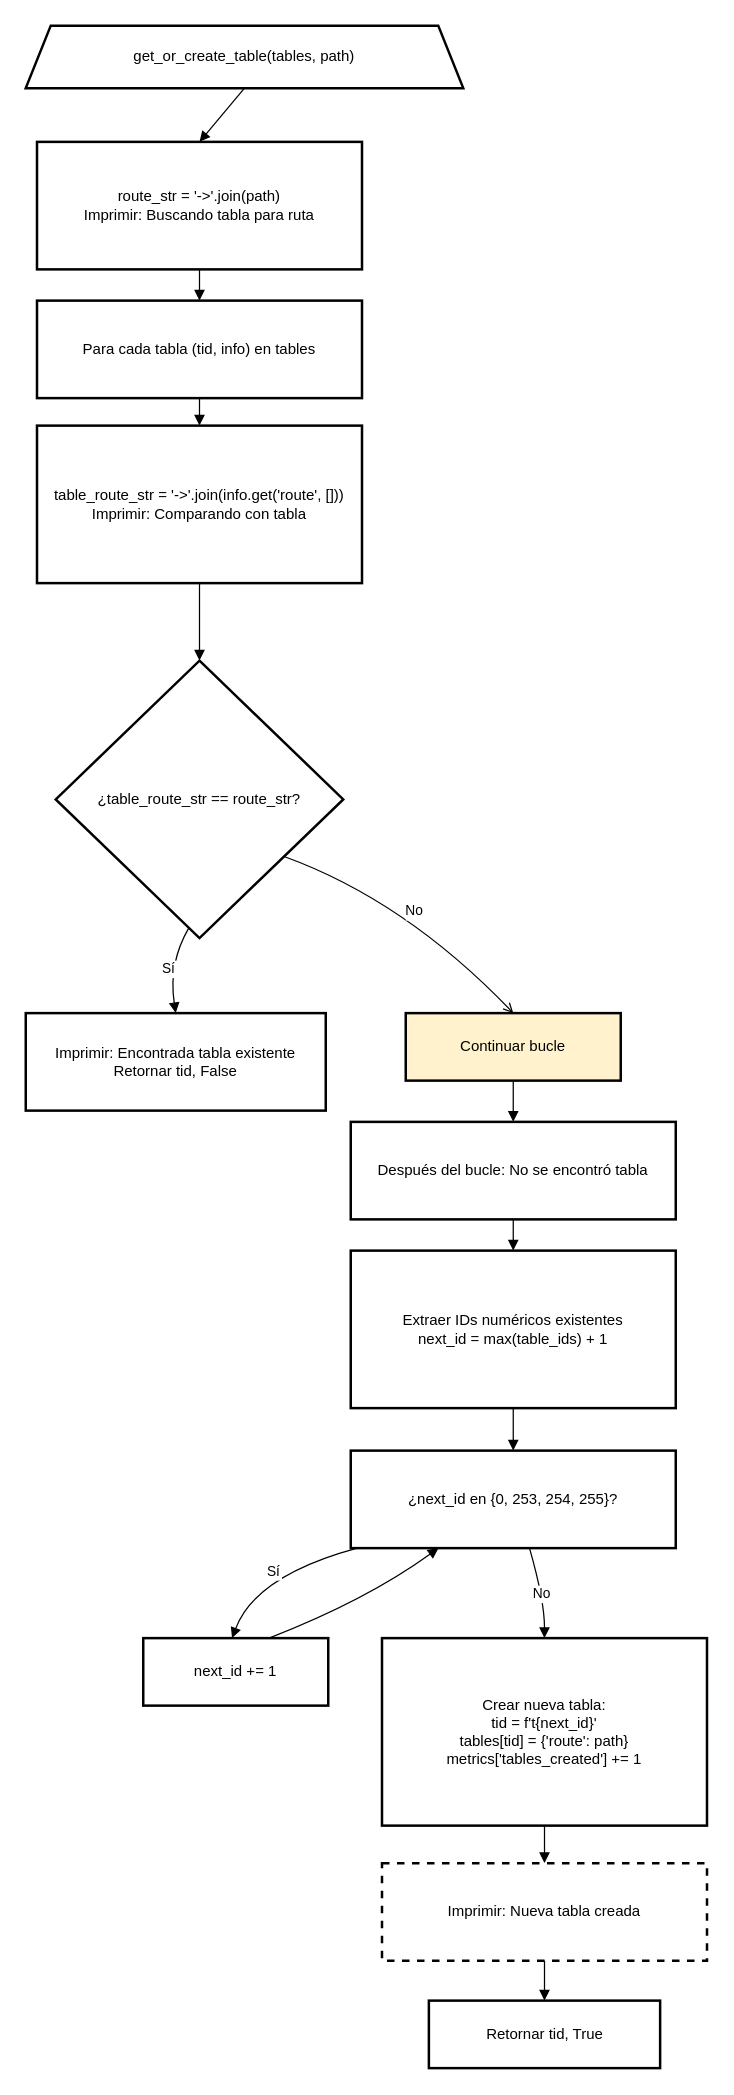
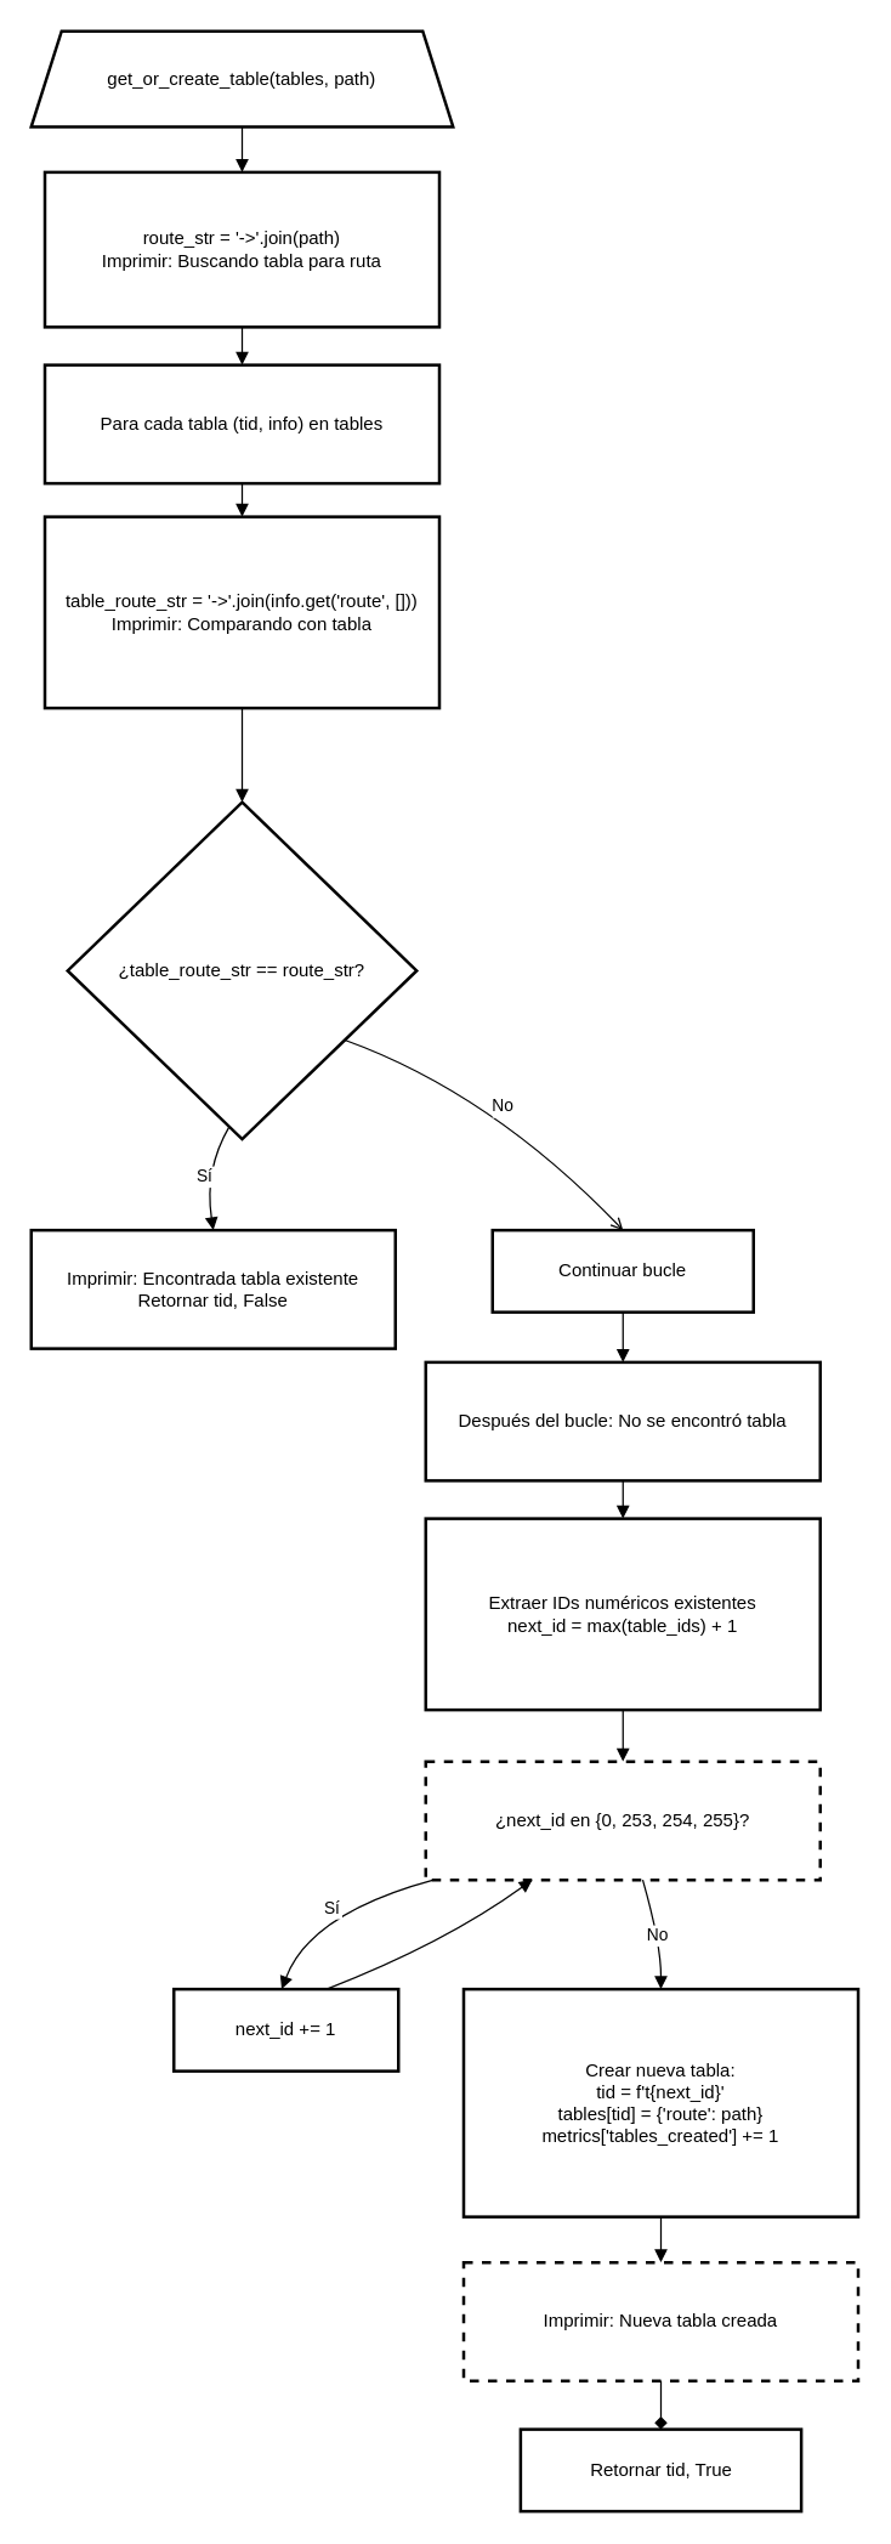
- <mxCell id="2" value="get_or_create_table(tables, path)" style="shape=trapezoid;perimeter=trapezoidPerimeter;fixedSize=1;strokeWidth=2;whiteSpace=wrap;" vertex="1" parent="1"><mxGeometry x="20" y="20" width="350" height="50" as="geometry" /></mxCell>
+ <mxCell id="2" value="get_or_create_table(tables, path)" style="shape=trapezoid;perimeter=trapezoidPerimeter;fixedSize=1;strokeWidth=2;whiteSpace=wrap;" vertex="1" parent="1"><mxGeometry x="20" y="20" width="278" height="63" as="geometry" /></mxCell>
- <mxCell id="8" value="Continuar bucle" style="whiteSpace=wrap;strokeWidth=2;fillColor=#fff2cc;" vertex="1" parent="1"><mxGeometry x="324" y="810" width="172" height="54" as="geometry" /></mxCell>
+ <mxCell id="8" value="Continuar bucle" style="whiteSpace=wrap;strokeWidth=2;" vertex="1" parent="1"><mxGeometry x="324" y="810" width="172" height="54" as="geometry" /></mxCell>
- <mxCell id="11" value="¿next_id en {0, 253, 254, 255}?" style="whiteSpace=wrap;strokeWidth=2;" vertex="1" parent="1"><mxGeometry x="280" y="1160" width="260" height="78" as="geometry" /></mxCell>
+ <mxCell id="11" value="¿next_id en {0, 253, 254, 255}?" style="whiteSpace=wrap;strokeWidth=2;dashed=1;" vertex="1" parent="1"><mxGeometry x="280" y="1160" width="260" height="78" as="geometry" /></mxCell>
- <mxCell id="29" value="" style="curved=1;startArrow=none;endArrow=block;exitX=0.5;exitY=1;entryX=0.5;entryY=0;rounded=0;" edge="1" parent="1" source="14" target="15"><mxGeometry relative="1" as="geometry"><Array as="points" /></mxGeometry></mxCell>
+ <mxCell id="29" value="" style="curved=1;startArrow=none;endArrow=diamond;exitX=0.5;exitY=1;entryX=0.5;entryY=0;rounded=0;" edge="1" parent="1" source="14" target="15"><mxGeometry relative="1" as="geometry"><Array as="points" /></mxGeometry></mxCell>
